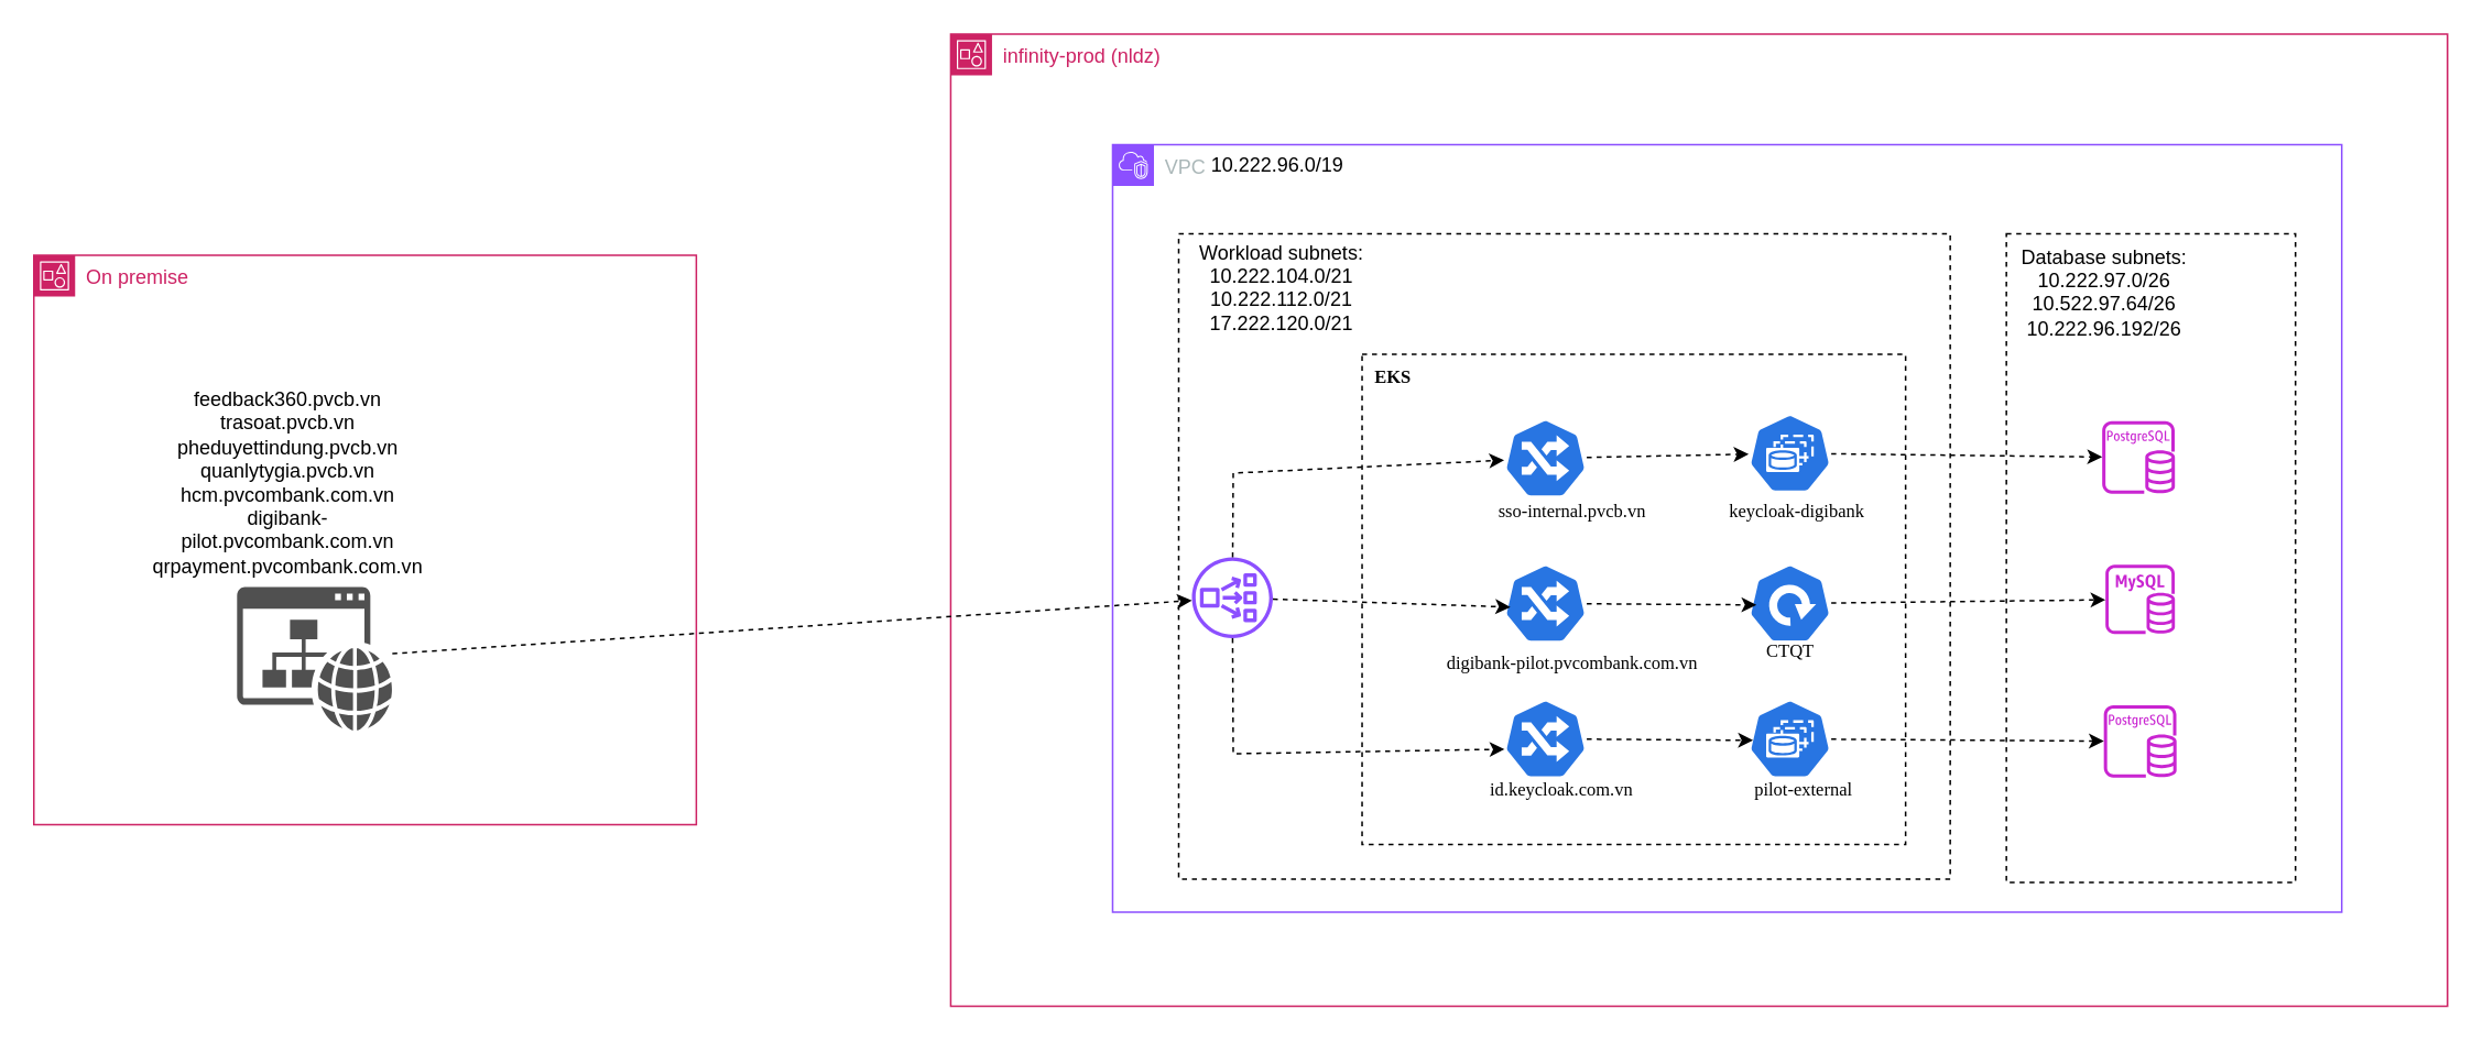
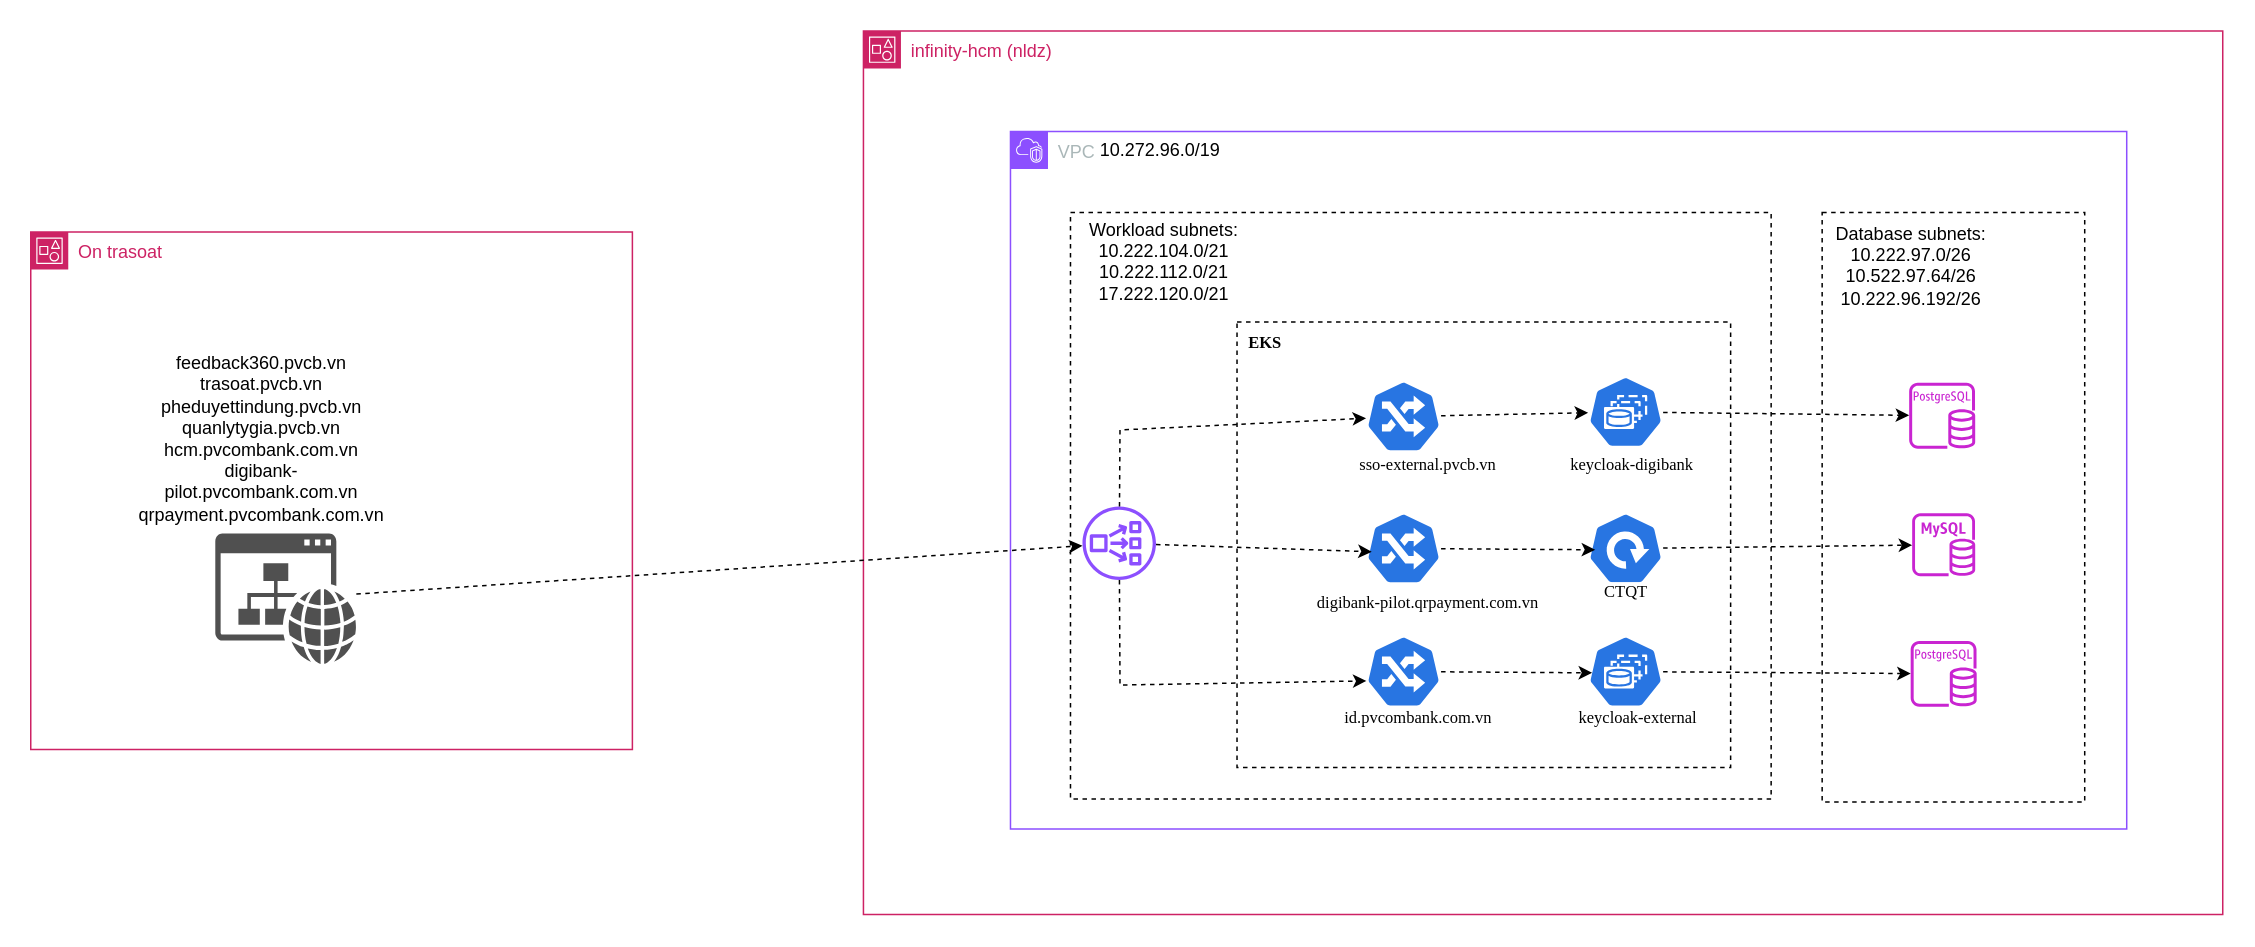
- <mxCell id="5" value="infinity-prod (nldz)" style="points=[[0,0],[0.25,0],[0.5,0],[0.75,0],[1,0],[1,0.25],[1,0.5],[1,0.75],[1,1],[0.75,1],[0.5,1],[0.25,1],[0,1],[0,0.75],[0,0.5],[0,0.25]];outlineConnect=0;gradientColor=none;html=1;whiteSpace=wrap;fontSize=12;fontStyle=0;container=1;pointerEvents=0;collapsible=0;recursiveResize=0;shape=mxgraph.aws4.group;grIcon=mxgraph.aws4.group_account;strokeColor=#CD2264;fillColor=none;verticalAlign=top;align=left;spacingLeft=30;fontColor=#CD2264;dashed=0;" vertex="1" parent="1"><mxGeometry x="575" y="20" width="906" height="589" as="geometry" /></mxCell>
+ <mxCell id="5" value="infinity-hcm (nldz)" style="points=[[0,0],[0.25,0],[0.5,0],[0.75,0],[1,0],[1,0.25],[1,0.5],[1,0.75],[1,1],[0.75,1],[0.5,1],[0.25,1],[0,1],[0,0.75],[0,0.5],[0,0.25]];outlineConnect=0;gradientColor=none;html=1;whiteSpace=wrap;fontSize=12;fontStyle=0;container=1;pointerEvents=0;collapsible=0;recursiveResize=0;shape=mxgraph.aws4.group;grIcon=mxgraph.aws4.group_account;strokeColor=#CD2264;fillColor=none;verticalAlign=top;align=left;spacingLeft=30;fontColor=#CD2264;dashed=0;" vertex="1" parent="1"><mxGeometry x="575" y="20" width="906" height="589" as="geometry" /></mxCell>
- <mxCell id="38" value="10.222.96.0/19" style="text;html=1;align=center;verticalAlign=middle;whiteSpace=wrap;rounded=0;" vertex="1" parent="6"><mxGeometry x="70" y="-2" width="60" height="30" as="geometry" /></mxCell>
+ <mxCell id="38" value="10.272.96.0/19" style="text;html=1;align=center;verticalAlign=middle;whiteSpace=wrap;rounded=0;" vertex="1" parent="6"><mxGeometry x="70" y="-2" width="60" height="30" as="geometry" /></mxCell>
- <mxCell id="2" value="On premise" style="points=[[0,0],[0.25,0],[0.5,0],[0.75,0],[1,0],[1,0.25],[1,0.5],[1,0.75],[1,1],[0.75,1],[0.5,1],[0.25,1],[0,1],[0,0.75],[0,0.5],[0,0.25]];outlineConnect=0;gradientColor=none;html=1;whiteSpace=wrap;fontSize=12;fontStyle=0;container=1;pointerEvents=0;collapsible=0;recursiveResize=0;shape=mxgraph.aws4.group;grIcon=mxgraph.aws4.group_account;strokeColor=#CD2264;fillColor=none;verticalAlign=top;align=left;spacingLeft=30;fontColor=#CD2264;dashed=0;" vertex="1" parent="1"><mxGeometry x="20" y="154" width="401" height="345" as="geometry" /></mxCell>
+ <mxCell id="2" value="On trasoat" style="points=[[0,0],[0.25,0],[0.5,0],[0.75,0],[1,0],[1,0.25],[1,0.5],[1,0.75],[1,1],[0.75,1],[0.5,1],[0.25,1],[0,1],[0,0.75],[0,0.5],[0,0.25]];outlineConnect=0;gradientColor=none;html=1;whiteSpace=wrap;fontSize=12;fontStyle=0;container=1;pointerEvents=0;collapsible=0;recursiveResize=0;shape=mxgraph.aws4.group;grIcon=mxgraph.aws4.group_account;strokeColor=#CD2264;fillColor=none;verticalAlign=top;align=left;spacingLeft=30;fontColor=#CD2264;dashed=0;" vertex="1" parent="1"><mxGeometry x="20" y="154" width="401" height="345" as="geometry" /></mxCell>
- <mxCell id="20" value="&lt;span style=&quot;font-family: Calibri; white-space-collapse: preserve; background-color: rgb(255, 255, 255);&quot;&gt;sso-internal.pvcb.vn&lt;/span&gt;" style="text;html=1;align=center;verticalAlign=middle;whiteSpace=wrap;rounded=0;fontSize=11;" vertex="1" parent="6"><mxGeometry x="213" y="207" width="131" height="29" as="geometry" /></mxCell>
+ <mxCell id="20" value="&lt;span style=&quot;font-family: Calibri; white-space-collapse: preserve; background-color: rgb(255, 255, 255);&quot;&gt;sso-external.pvcb.vn&lt;/span&gt;" style="text;html=1;align=center;verticalAlign=middle;whiteSpace=wrap;rounded=0;fontSize=11;" vertex="1" parent="6"><mxGeometry x="213" y="207" width="131" height="29" as="geometry" /></mxCell>
- <mxCell id="25" value="&lt;span style=&quot;font-family: Calibri; white-space-collapse: preserve; background-color: rgb(255, 255, 255);&quot;&gt;digibank-pilot.pvcombank.com.vn&lt;/span&gt;" style="text;html=1;align=center;verticalAlign=middle;whiteSpace=wrap;rounded=0;fontSize=11;" vertex="1" parent="6"><mxGeometry x="201" y="299" width="155" height="30" as="geometry" /></mxCell>
+ <mxCell id="25" value="&lt;span style=&quot;font-family: Calibri; white-space-collapse: preserve; background-color: rgb(255, 255, 255);&quot;&gt;digibank-pilot.qrpayment.com.vn&lt;/span&gt;" style="text;html=1;align=center;verticalAlign=middle;whiteSpace=wrap;rounded=0;fontSize=11;" vertex="1" parent="6"><mxGeometry x="201" y="299" width="155" height="30" as="geometry" /></mxCell>
- <mxCell id="21" value="&lt;span style=&quot;font-family: Calibri; white-space-collapse: preserve; background-color: rgb(255, 255, 255);&quot;&gt;id.keycloak.com.vn&lt;/span&gt;" style="text;html=1;align=center;verticalAlign=middle;whiteSpace=wrap;rounded=0;fontSize=11;" vertex="1" parent="6"><mxGeometry x="242" y="376" width="60" height="30" as="geometry" /></mxCell>
+ <mxCell id="21" value="&lt;span style=&quot;font-family: Calibri; white-space-collapse: preserve; background-color: rgb(255, 255, 255);&quot;&gt;id.pvcombank.com.vn&lt;/span&gt;" style="text;html=1;align=center;verticalAlign=middle;whiteSpace=wrap;rounded=0;fontSize=11;" vertex="1" parent="6"><mxGeometry x="242" y="376" width="60" height="30" as="geometry" /></mxCell>
- <mxCell id="23" value="&lt;font face=&quot;Calibri&quot;&gt;&lt;span style=&quot;white-space-collapse: preserve; background-color: rgb(255, 255, 255);&quot;&gt;pilot-external&lt;/span&gt;&lt;/font&gt;" style="text;html=1;align=center;verticalAlign=middle;whiteSpace=wrap;rounded=0;fontSize=11;" vertex="1" parent="6"><mxGeometry x="376" y="376" width="85" height="30" as="geometry" /></mxCell>
+ <mxCell id="23" value="&lt;font face=&quot;Calibri&quot;&gt;&lt;span style=&quot;white-space-collapse: preserve; background-color: rgb(255, 255, 255);&quot;&gt;keycloak-external&lt;/span&gt;&lt;/font&gt;" style="text;html=1;align=center;verticalAlign=middle;whiteSpace=wrap;rounded=0;fontSize=11;" vertex="1" parent="6"><mxGeometry x="376" y="376" width="85" height="30" as="geometry" /></mxCell>
